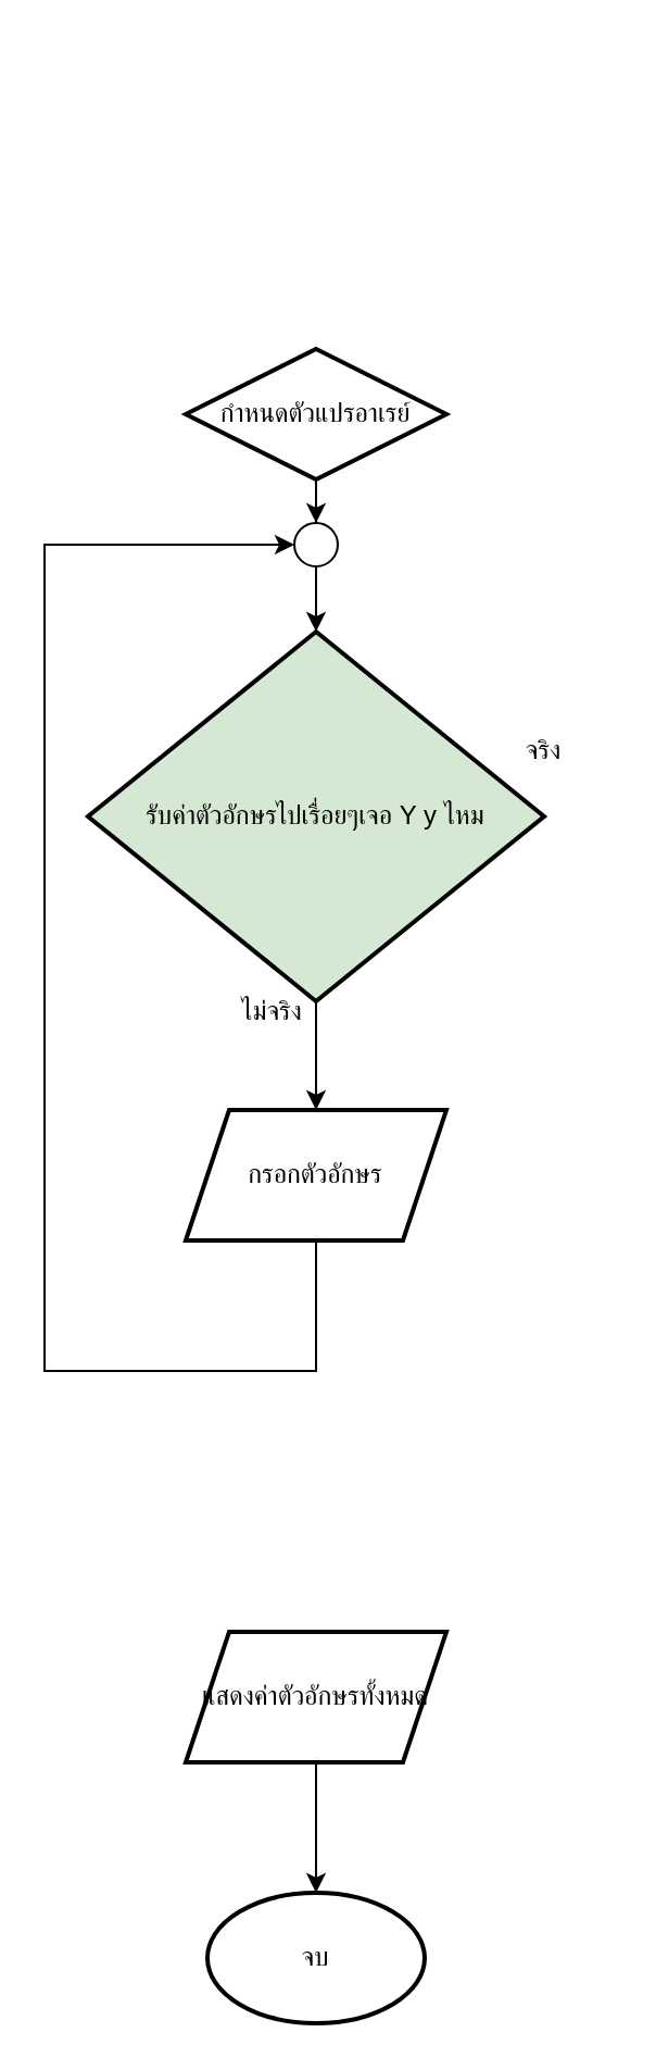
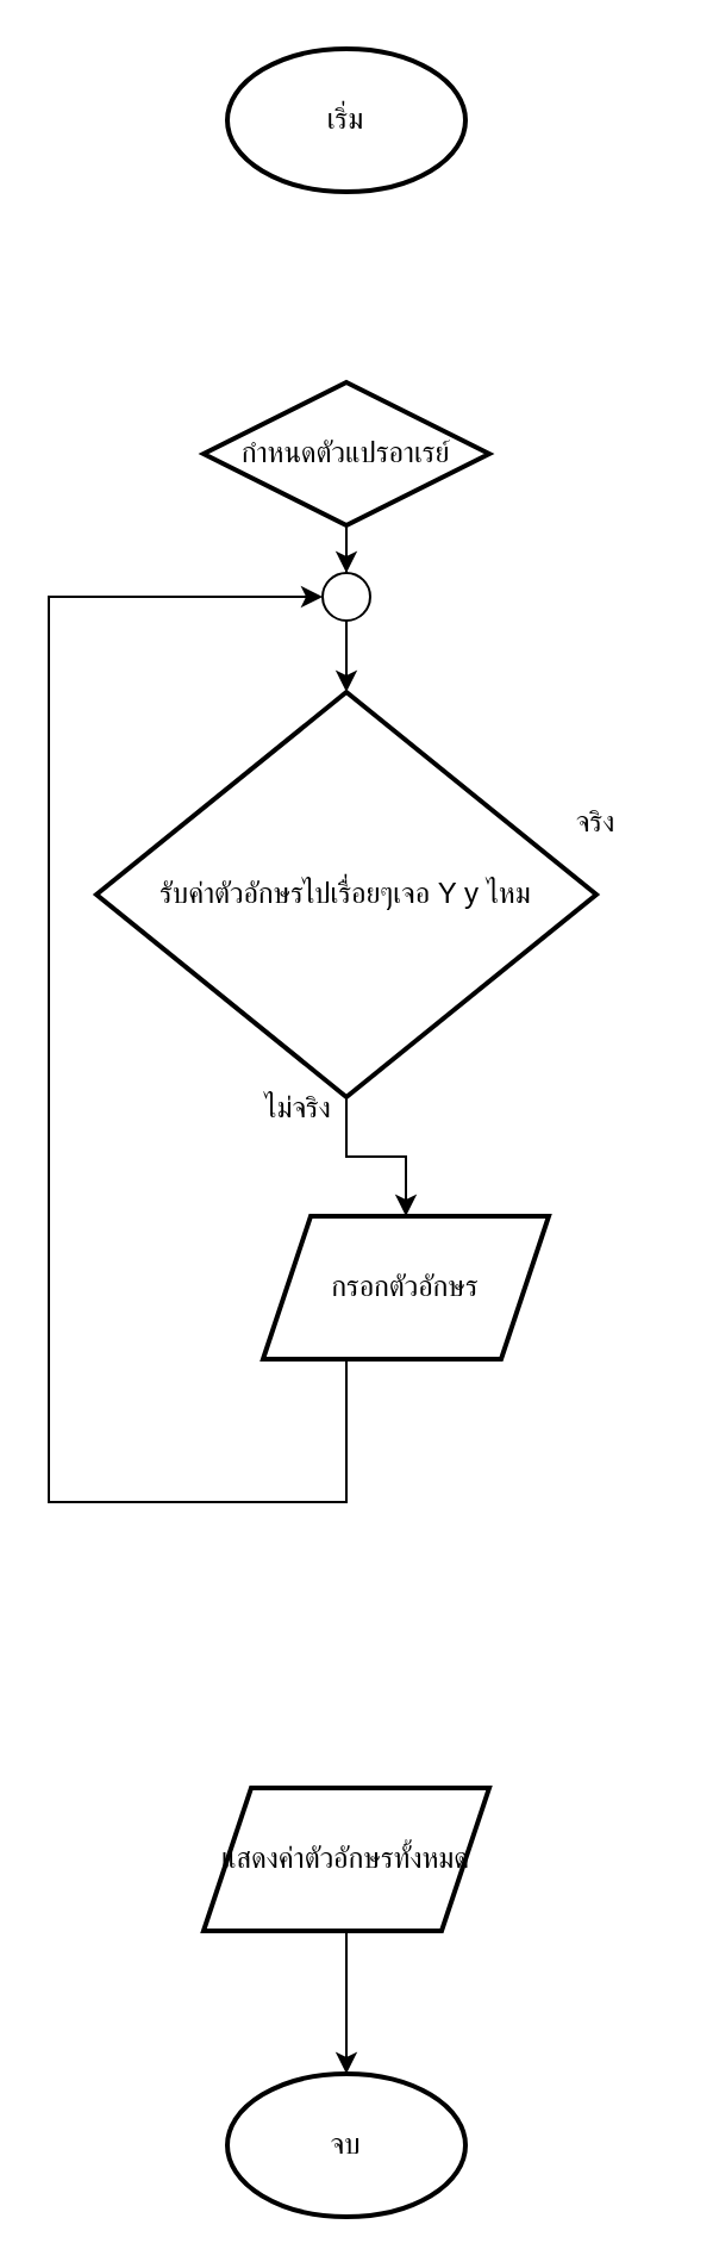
+ <mxCell id="2" value="เริ่ม" style="strokeWidth=2;html=1;shape=mxgraph.flowchart.start_1;whiteSpace=wrap;" vertex="1" parent="1"><mxGeometry x="95" y="20" width="100" height="60" as="geometry" /></mxCell>
- <mxCell id="6" value="รับค่าตัวอักษรไปเรื่อยๆเจอ Y y ไหม" style="rhombus;whiteSpace=wrap;html=1;strokeWidth=2;fillColor=#d5e8d4;" vertex="1" parent="1"><mxGeometry x="40" y="290" width="210" height="170" as="geometry" /></mxCell>
+ <mxCell id="6" value="รับค่าตัวอักษรไปเรื่อยๆเจอ Y y ไหม" style="rhombus;whiteSpace=wrap;html=1;strokeWidth=2;" vertex="1" parent="1"><mxGeometry x="40" y="290" width="210" height="170" as="geometry" /></mxCell>
- <mxCell id="8" value="กรอกตัวอักษร" style="shape=parallelogram;perimeter=parallelogramPerimeter;whiteSpace=wrap;html=1;fixedSize=1;strokeWidth=2;" vertex="1" parent="1"><mxGeometry x="85" y="510" width="120" height="60" as="geometry" /></mxCell>
+ <mxCell id="8" value="กรอกตัวอักษร" style="shape=parallelogram;perimeter=parallelogramPerimeter;whiteSpace=wrap;html=1;fixedSize=1;strokeWidth=2;" vertex="1" parent="1"><mxGeometry x="110" y="510" width="120" height="60" as="geometry" /></mxCell>
